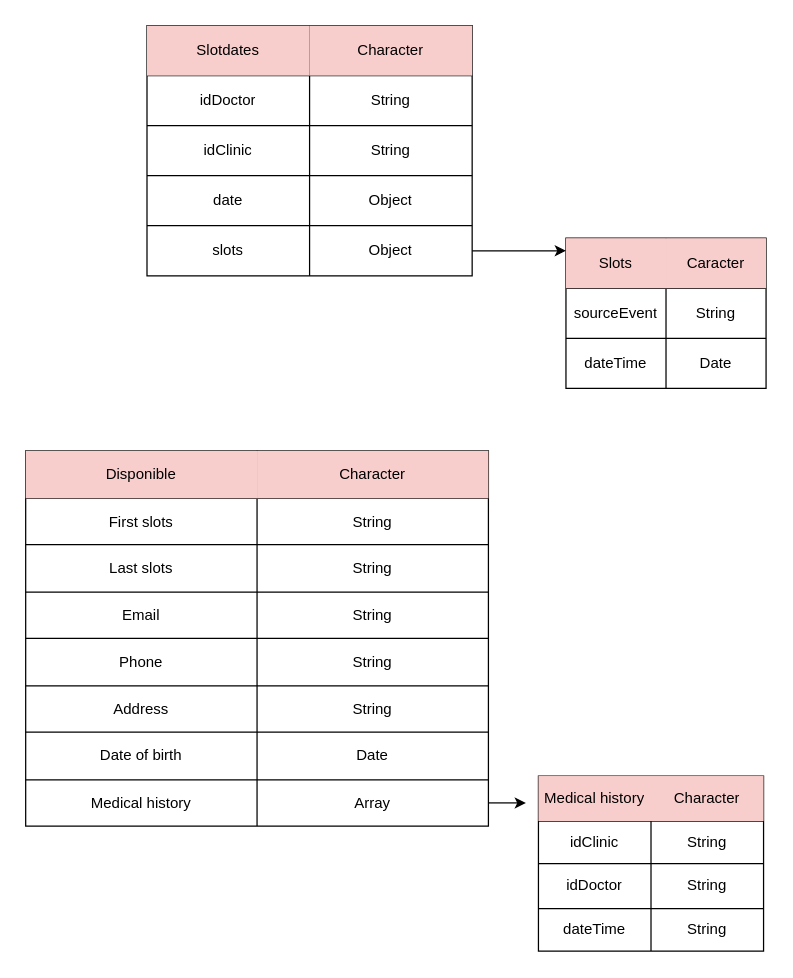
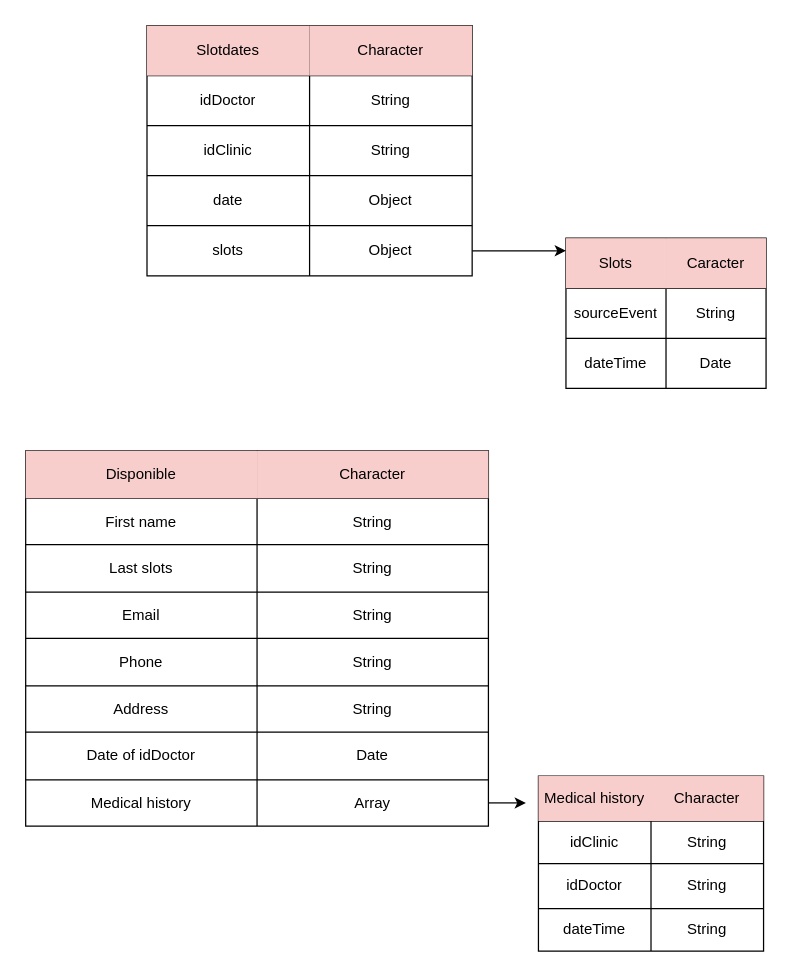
- <mxCell id="34" value="First slots" style="shape=partialRectangle;html=1;whiteSpace=wrap;connectable=0;strokeColor=inherit;overflow=hidden;fillColor=none;top=0;left=0;bottom=0;right=0;pointerEvents=1;" vertex="1" parent="33"><mxGeometry width="185" height="37" as="geometry"><mxRectangle width="185" height="37" as="alternateBounds" /></mxGeometry></mxCell>
+ <mxCell id="34" value="First name" style="shape=partialRectangle;html=1;whiteSpace=wrap;connectable=0;strokeColor=inherit;overflow=hidden;fillColor=none;top=0;left=0;bottom=0;right=0;pointerEvents=1;" vertex="1" parent="33"><mxGeometry width="185" height="37" as="geometry"><mxRectangle width="185" height="37" as="alternateBounds" /></mxGeometry></mxCell>
- <mxCell id="49" value="Date of birth" style="shape=partialRectangle;html=1;whiteSpace=wrap;connectable=0;strokeColor=inherit;overflow=hidden;fillColor=none;top=0;left=0;bottom=0;right=0;pointerEvents=1;" vertex="1" parent="48"><mxGeometry width="185" height="38" as="geometry"><mxRectangle width="185" height="38" as="alternateBounds" /></mxGeometry></mxCell>
+ <mxCell id="49" value="Date of idDoctor" style="shape=partialRectangle;html=1;whiteSpace=wrap;connectable=0;strokeColor=inherit;overflow=hidden;fillColor=none;top=0;left=0;bottom=0;right=0;pointerEvents=1;" vertex="1" parent="48"><mxGeometry width="185" height="38" as="geometry"><mxRectangle width="185" height="38" as="alternateBounds" /></mxGeometry></mxCell>
